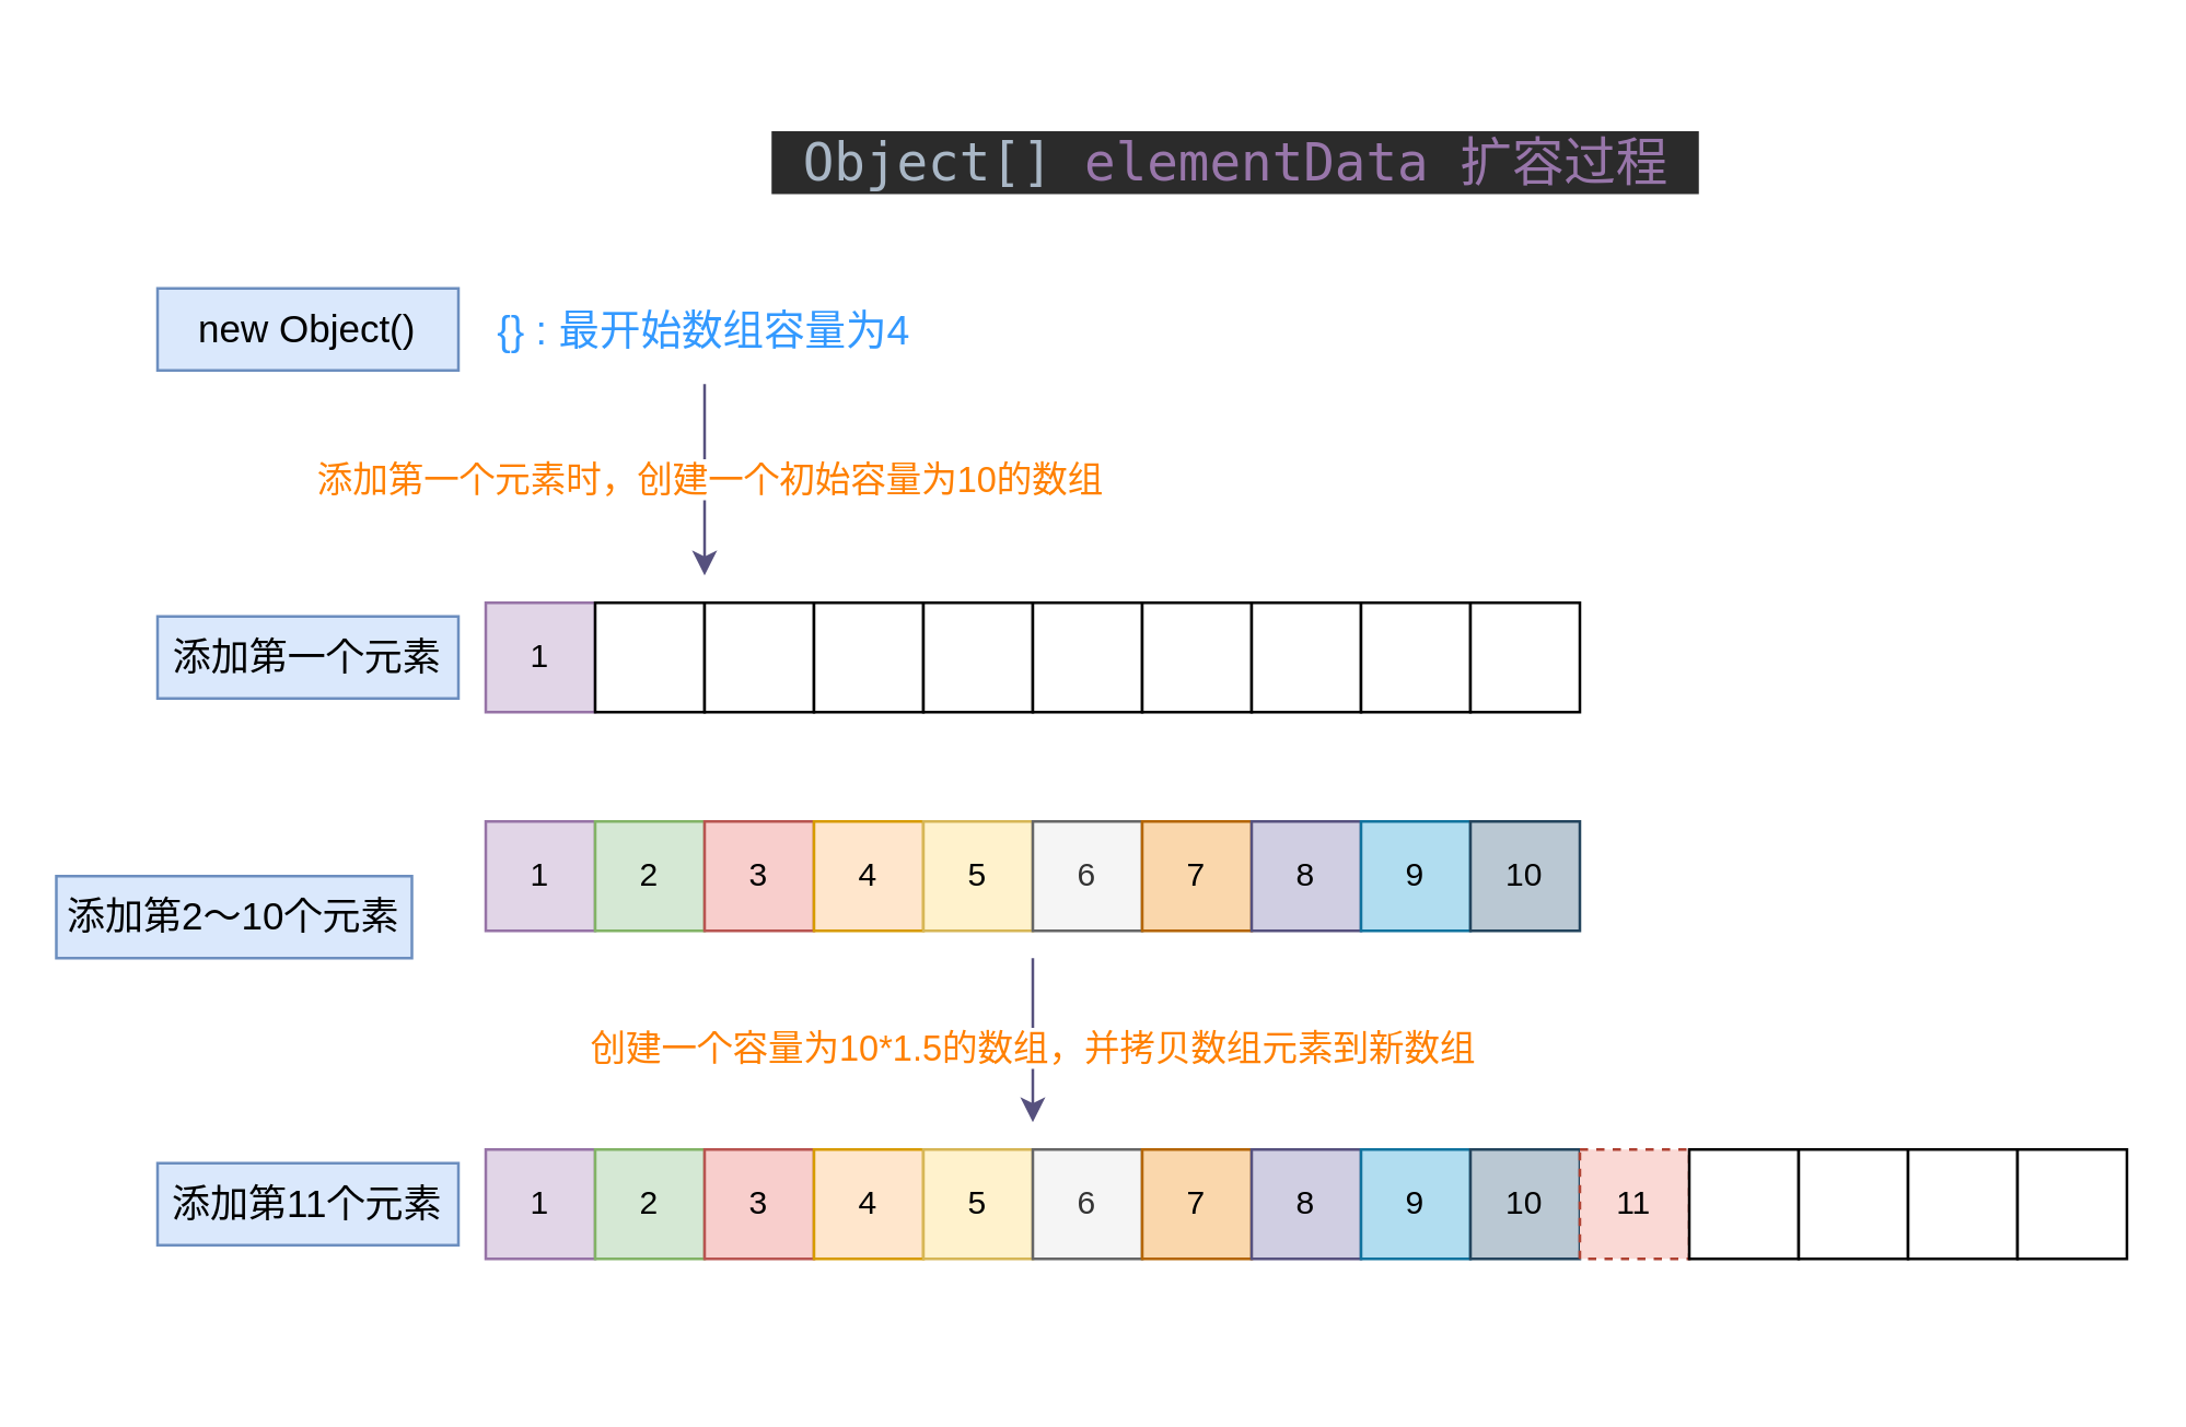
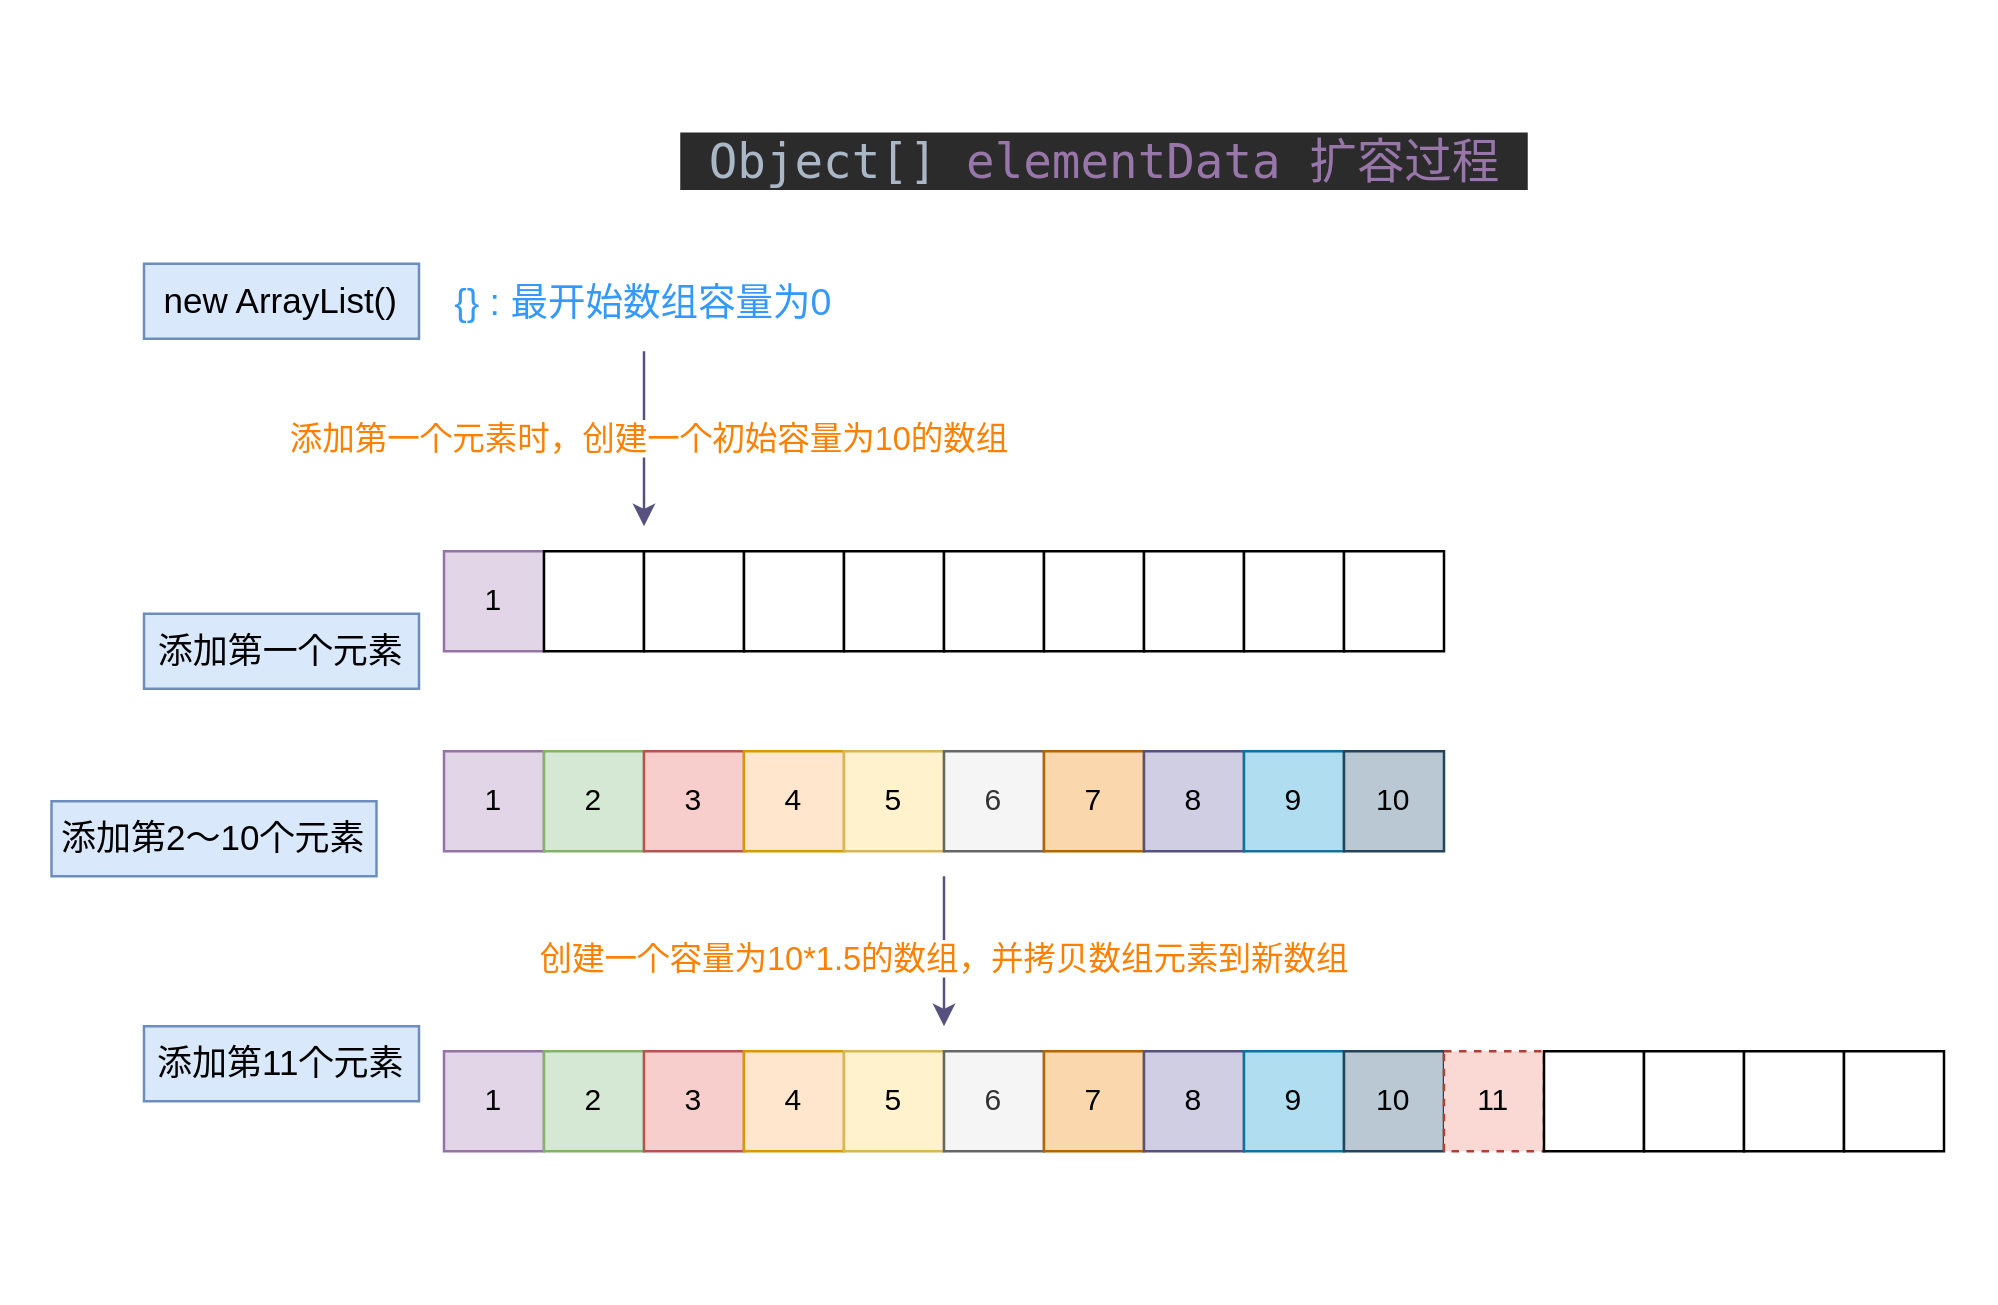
- <mxCell id="41" value="&lt;pre style=&quot;background-color: rgb(43, 43, 43); color: rgb(169, 183, 198); font-family: &amp;quot;JetBrains Mono&amp;quot;, monospace; font-size: 19px;&quot;&gt; Object[] &lt;span style=&quot;color: rgb(152, 118, 170); font-size: 19px;&quot;&gt;elementData 扩容过程 &lt;/span&gt;&lt;/pre&gt;" style="text;html=1;align=center;verticalAlign=middle;whiteSpace=wrap;rounded=0;fontSize=19;" parent="1" vertex="1"><mxGeometry x="242" y="39" width="419" height="40" as="geometry" /></mxCell>
+ <mxCell id="41" value="&lt;pre style=&quot;background-color: rgb(43, 43, 43); color: rgb(169, 183, 198); font-family: &amp;quot;JetBrains Mono&amp;quot;, monospace; font-size: 19px;&quot;&gt; Object[] &lt;span style=&quot;color: rgb(152, 118, 170); font-size: 19px;&quot;&gt;elementData 扩容过程 &lt;/span&gt;&lt;/pre&gt;" style="text;html=1;align=center;verticalAlign=middle;whiteSpace=wrap;rounded=0;fontSize=19;" parent="1" vertex="1"><mxGeometry x="232" y="44" width="419" height="40" as="geometry" /></mxCell>
- <mxCell id="12" value="new Object()" style="text;html=1;align=center;verticalAlign=middle;whiteSpace=wrap;rounded=0;fontSize=14;fillColor=#dae8fc;strokeColor=#6c8ebf;" parent="1" vertex="1"><mxGeometry x="57" y="105" width="110" height="30" as="geometry" /></mxCell>
+ <mxCell id="12" value="new ArrayList()" style="text;html=1;align=center;verticalAlign=middle;whiteSpace=wrap;rounded=0;fontSize=14;fillColor=#dae8fc;strokeColor=#6c8ebf;" parent="1" vertex="1"><mxGeometry x="57" y="105" width="110" height="30" as="geometry" /></mxCell>
- <mxCell id="42" value="{} : 最开始数组容量为4" style="rounded=0;whiteSpace=wrap;html=1;fontSize=15;strokeColor=none;fontColor=#3399FF;" parent="1" vertex="1"><mxGeometry x="177" y="100" width="160" height="40" as="geometry" /></mxCell>
+ <mxCell id="42" value="{} : 最开始数组容量为0" style="rounded=0;whiteSpace=wrap;html=1;fontSize=15;strokeColor=none;fontColor=#3399FF;" parent="1" vertex="1"><mxGeometry x="177" y="100" width="160" height="40" as="geometry" /></mxCell>
- <mxCell id="13" value="添加第一个元素" style="text;html=1;align=center;verticalAlign=middle;whiteSpace=wrap;rounded=0;fontSize=14;fillColor=#dae8fc;strokeColor=#6c8ebf;" parent="1" vertex="1"><mxGeometry x="57" y="225" width="110" height="30" as="geometry" /></mxCell>
+ <mxCell id="13" value="添加第一个元素" style="text;html=1;align=center;verticalAlign=middle;whiteSpace=wrap;rounded=0;fontSize=14;fillColor=#dae8fc;strokeColor=#6c8ebf;" parent="1" vertex="1"><mxGeometry x="57" y="245" width="110" height="30" as="geometry" /></mxCell>
- <mxCell id="25" value="添加第11个元素" style="text;html=1;align=center;verticalAlign=middle;whiteSpace=wrap;rounded=0;fontSize=14;fillColor=#dae8fc;strokeColor=#6c8ebf;" parent="1" vertex="1"><mxGeometry x="57" y="425" width="110" height="30" as="geometry" /></mxCell>
+ <mxCell id="25" value="添加第11个元素" style="text;html=1;align=center;verticalAlign=middle;whiteSpace=wrap;rounded=0;fontSize=14;fillColor=#dae8fc;strokeColor=#6c8ebf;" parent="1" vertex="1"><mxGeometry x="57" y="410" width="110" height="30" as="geometry" /></mxCell>
